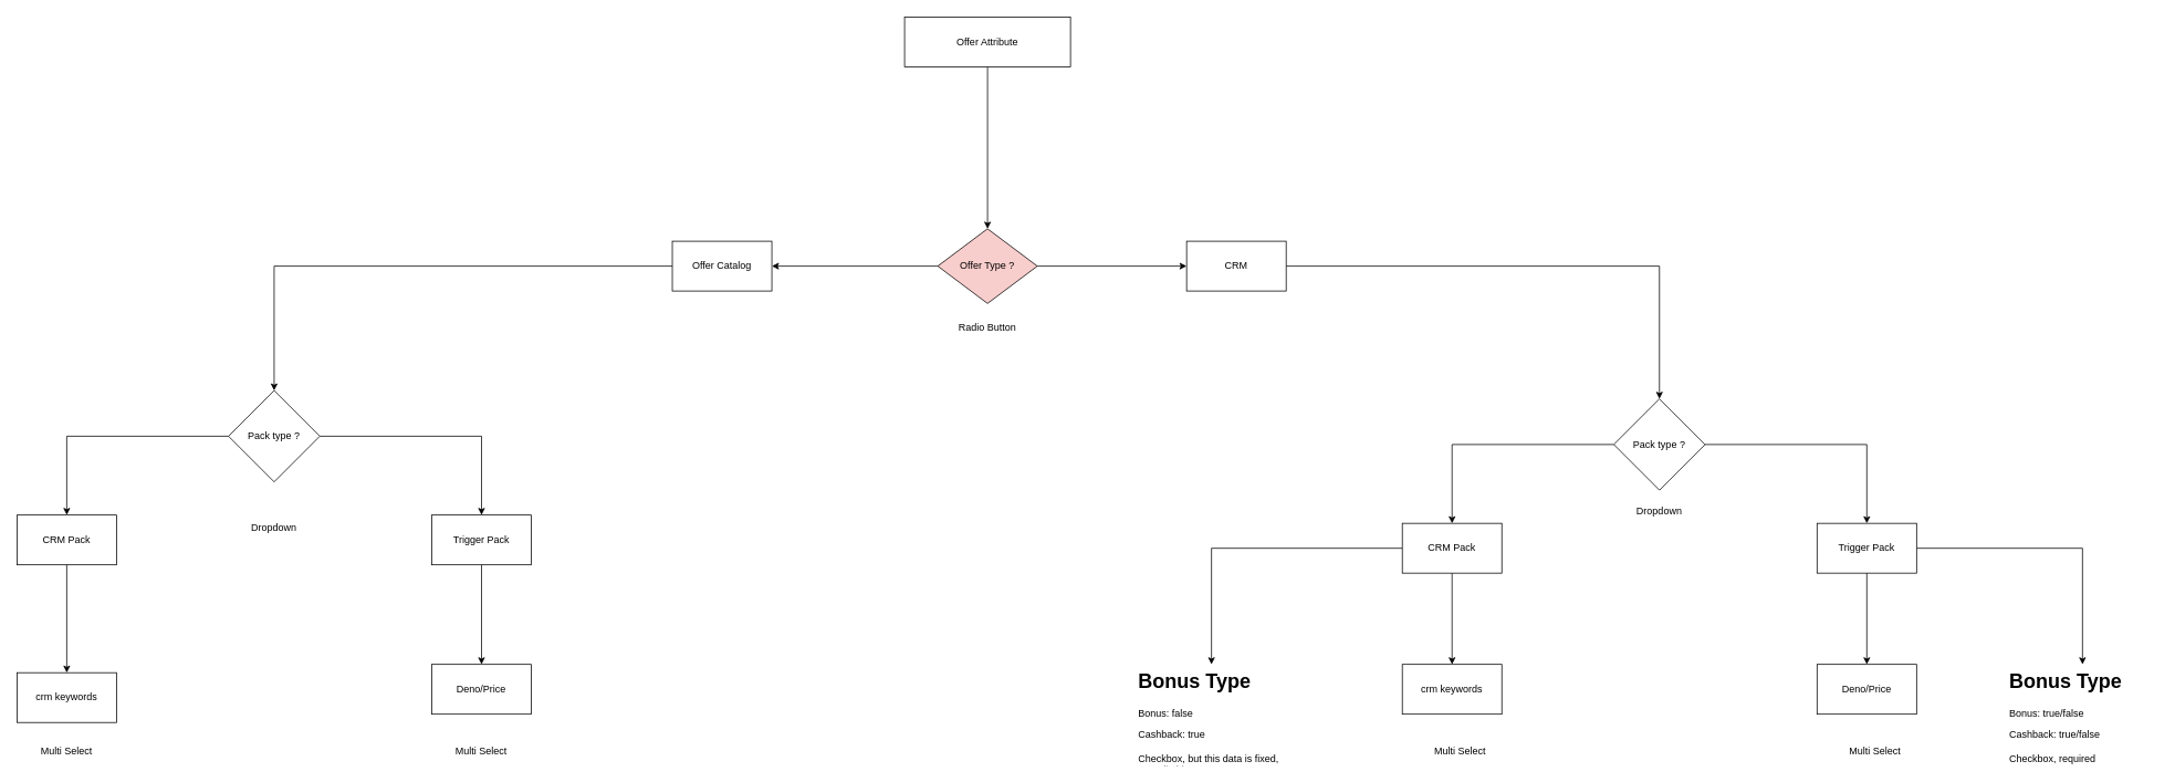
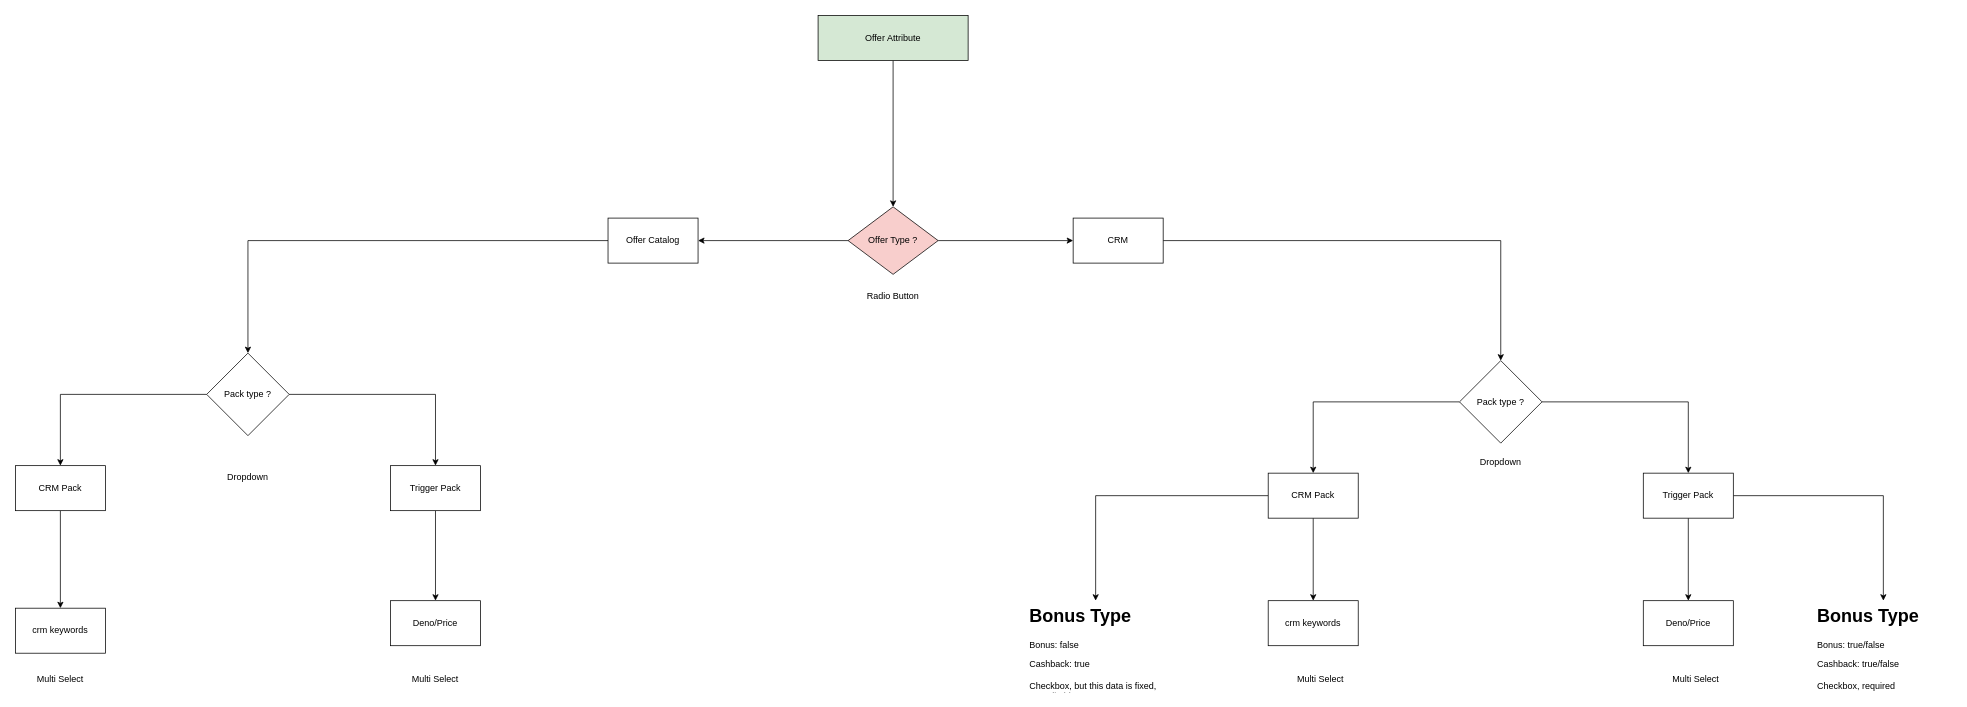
- <mxCell id="3" value="Offer Attribute" style="rounded=0;whiteSpace=wrap;html=1;" vertex="1" parent="1"><mxGeometry x="1090" y="20" width="200" height="60" as="geometry" /></mxCell>
+ <mxCell id="3" value="Offer Attribute" style="rounded=0;whiteSpace=wrap;html=1;fillColor=#d5e8d4;" vertex="1" parent="1"><mxGeometry x="1090" y="20" width="200" height="60" as="geometry" /></mxCell>
